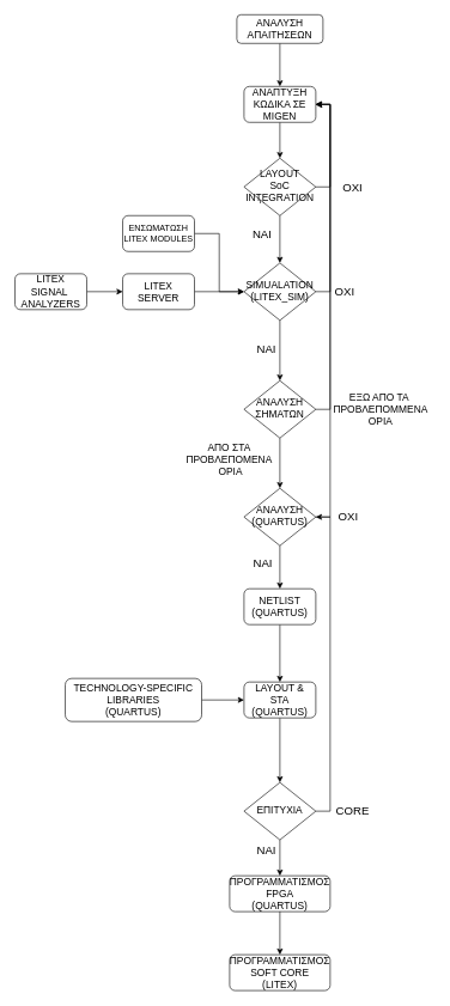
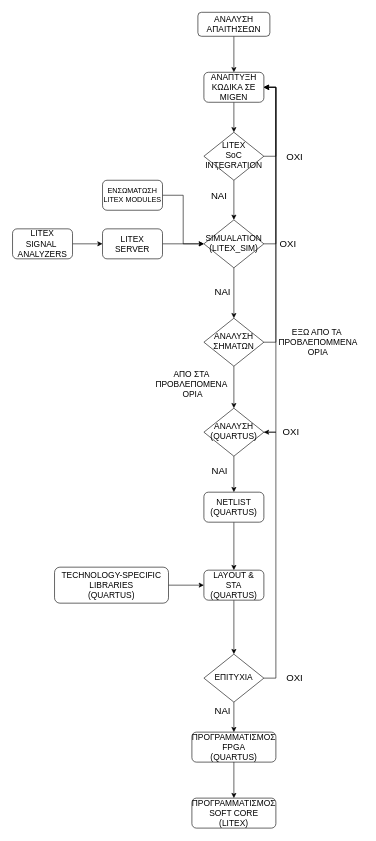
- <mxCell id="42" value="LAYOUT&lt;br style=&quot;font-size: 14px;&quot;&gt;SoC&lt;br style=&quot;font-size: 14px;&quot;&gt;INTEGRATION" style="rhombus;whiteSpace=wrap;html=1;shadow=0;fontFamily=Helvetica;fontSize=14;align=center;strokeWidth=1;spacing=6;spacingTop=-4;" parent="1" vertex="1"><mxGeometry x="339" y="220" width="100" height="80" as="geometry" /></mxCell>
+ <mxCell id="42" value="LITEX&lt;br style=&quot;font-size: 14px;&quot;&gt;SoC&lt;br style=&quot;font-size: 14px;&quot;&gt;INTEGRATION" style="rhombus;whiteSpace=wrap;html=1;shadow=0;fontFamily=Helvetica;fontSize=14;align=center;strokeWidth=1;spacing=6;spacingTop=-4;" parent="1" vertex="1"><mxGeometry x="339" y="220" width="100" height="80" as="geometry" /></mxCell>
- <mxCell id="27" value="CORE" style="text;html=1;align=center;verticalAlign=middle;resizable=0;points=[];autosize=1;strokeColor=none;fillColor=none;fontSize=16;" parent="1" vertex="1"><mxGeometry x="465" y="1115" width="50" height="30" as="geometry" /></mxCell>
+ <mxCell id="27" value="OXI" style="text;html=1;align=center;verticalAlign=middle;resizable=0;points=[];autosize=1;strokeColor=none;fillColor=none;fontSize=16;" parent="1" vertex="1"><mxGeometry x="465" y="1115" width="50" height="30" as="geometry" /></mxCell>
